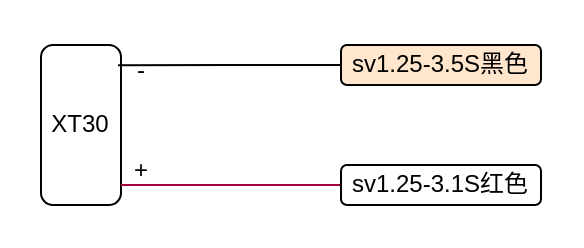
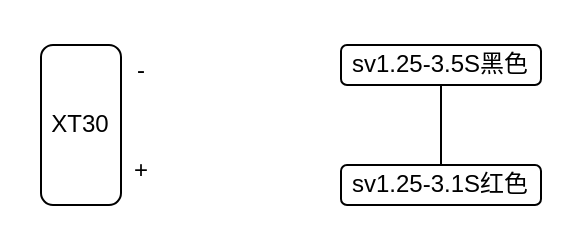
- <mxCell id="3" style="edgeStyle=orthogonalEdgeStyle;rounded=0;orthogonalLoop=1;jettySize=auto;html=1;entryX=0.964;entryY=0.127;entryDx=0;entryDy=0;entryPerimeter=0;endArrow=none;endFill=0;" edge="1" parent="1" source="4" target="2"><mxGeometry relative="1" as="geometry" /></mxCell>
+ <mxCell id="3" style="edgeStyle=orthogonalEdgeStyle;rounded=0;orthogonalLoop=1;jettySize=auto;html=1;endArrow=none;endFill=0;" edge="1" parent="1" source="4" target="6"><mxGeometry relative="1" as="geometry" /></mxCell>
- <mxCell id="4" value="sv1.25-3.5S黑色" style="rounded=1;whiteSpace=wrap;html=1;fillColor=#ffe6cc;" vertex="1" parent="1"><mxGeometry x="170" y="22" width="100" height="20" as="geometry" /></mxCell>
+ <mxCell id="4" value="sv1.25-3.5S黑色" style="rounded=1;whiteSpace=wrap;html=1;" vertex="1" parent="1"><mxGeometry x="170" y="22" width="100" height="20" as="geometry" /></mxCell>
- <mxCell id="5" style="edgeStyle=orthogonalEdgeStyle;rounded=0;orthogonalLoop=1;jettySize=auto;html=1;entryX=1;entryY=0.875;entryDx=0;entryDy=0;entryPerimeter=0;fillColor=#d80073;strokeColor=#A50040;endArrow=none;endFill=0;" edge="1" parent="1" source="6" target="2"><mxGeometry relative="1" as="geometry" /></mxCell>
